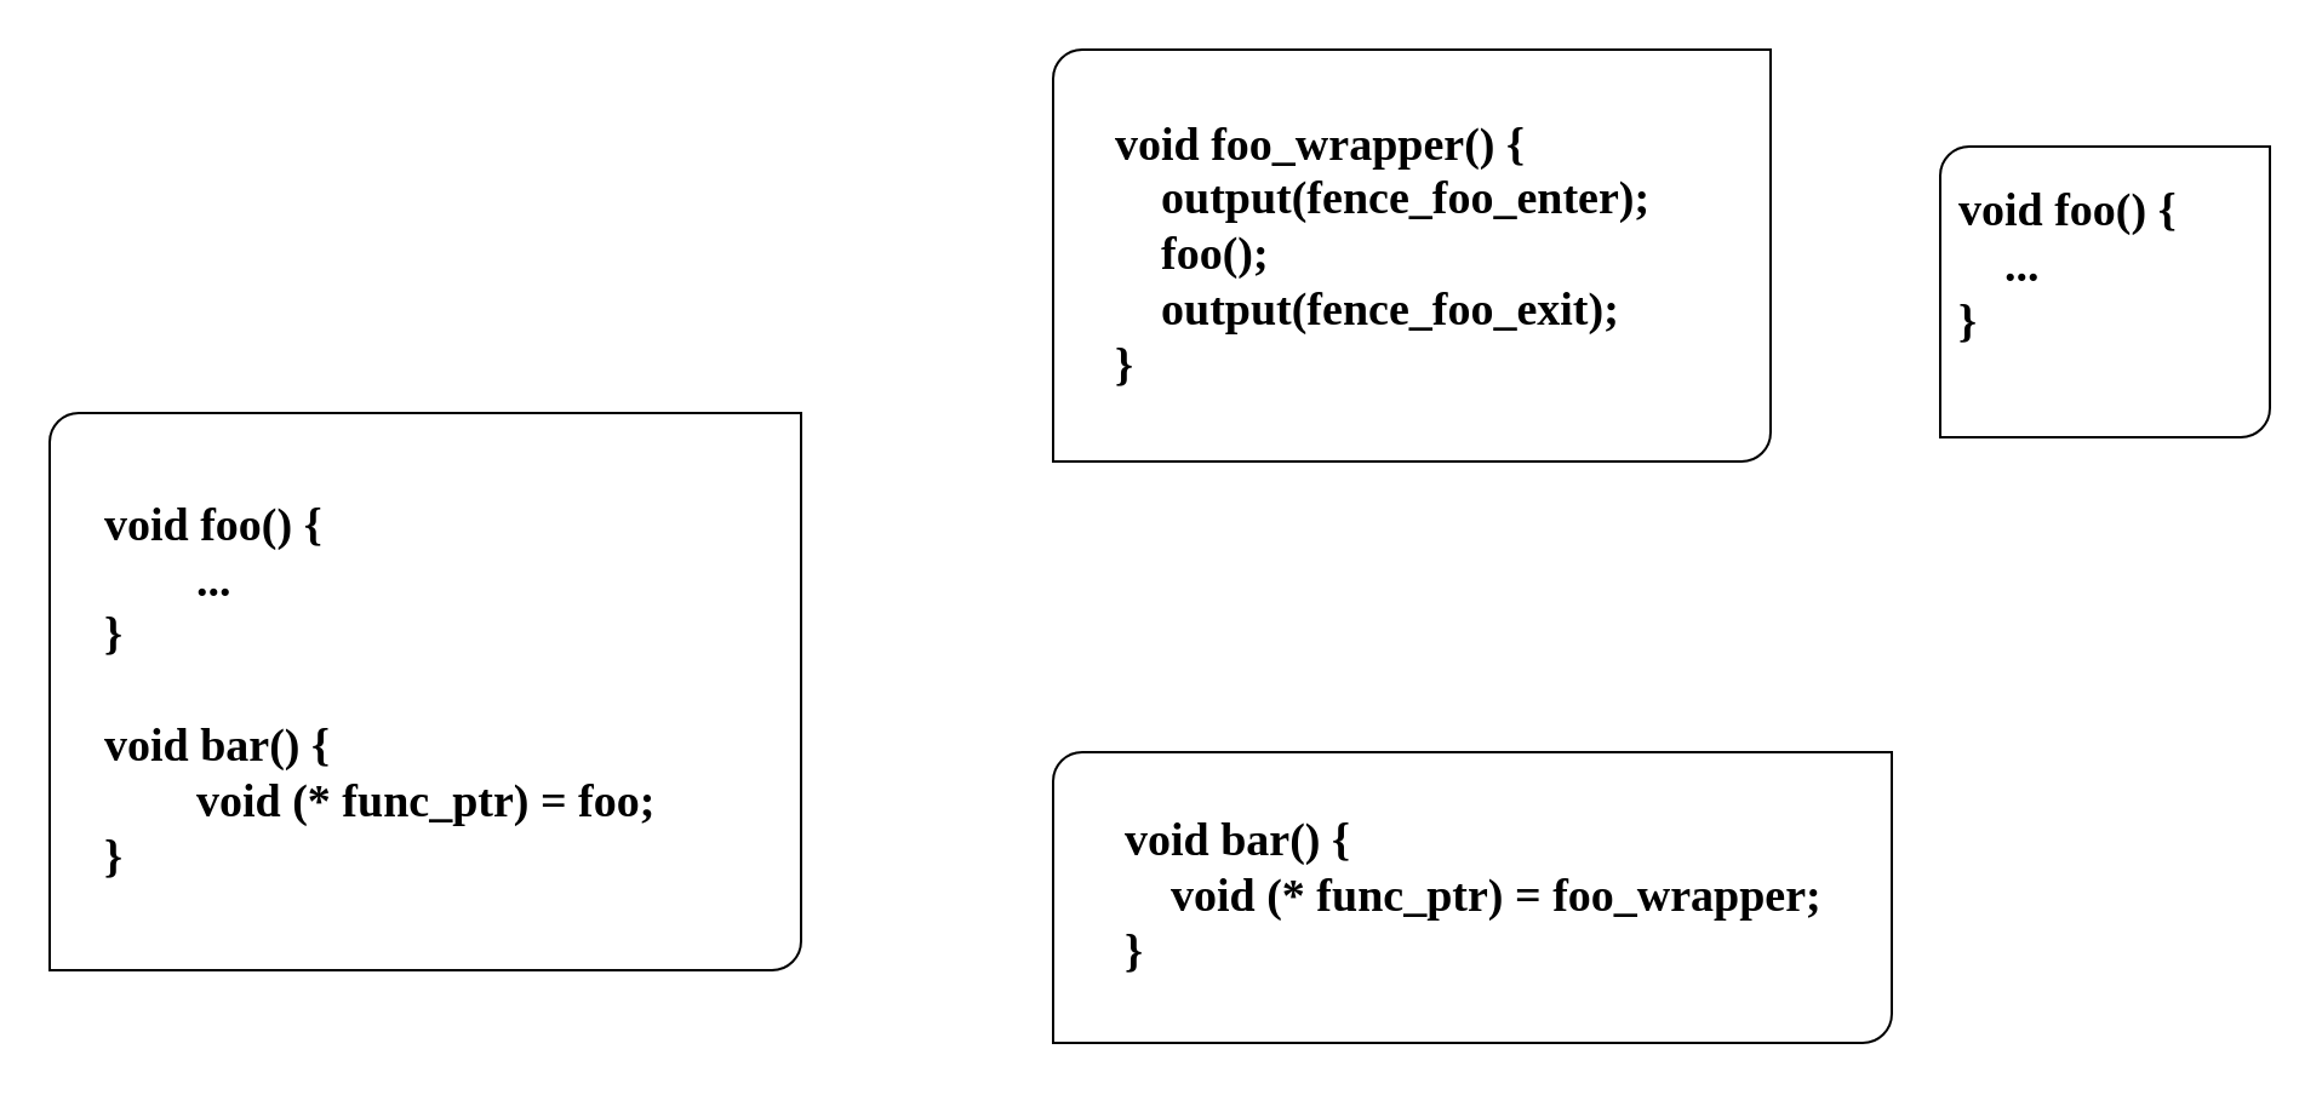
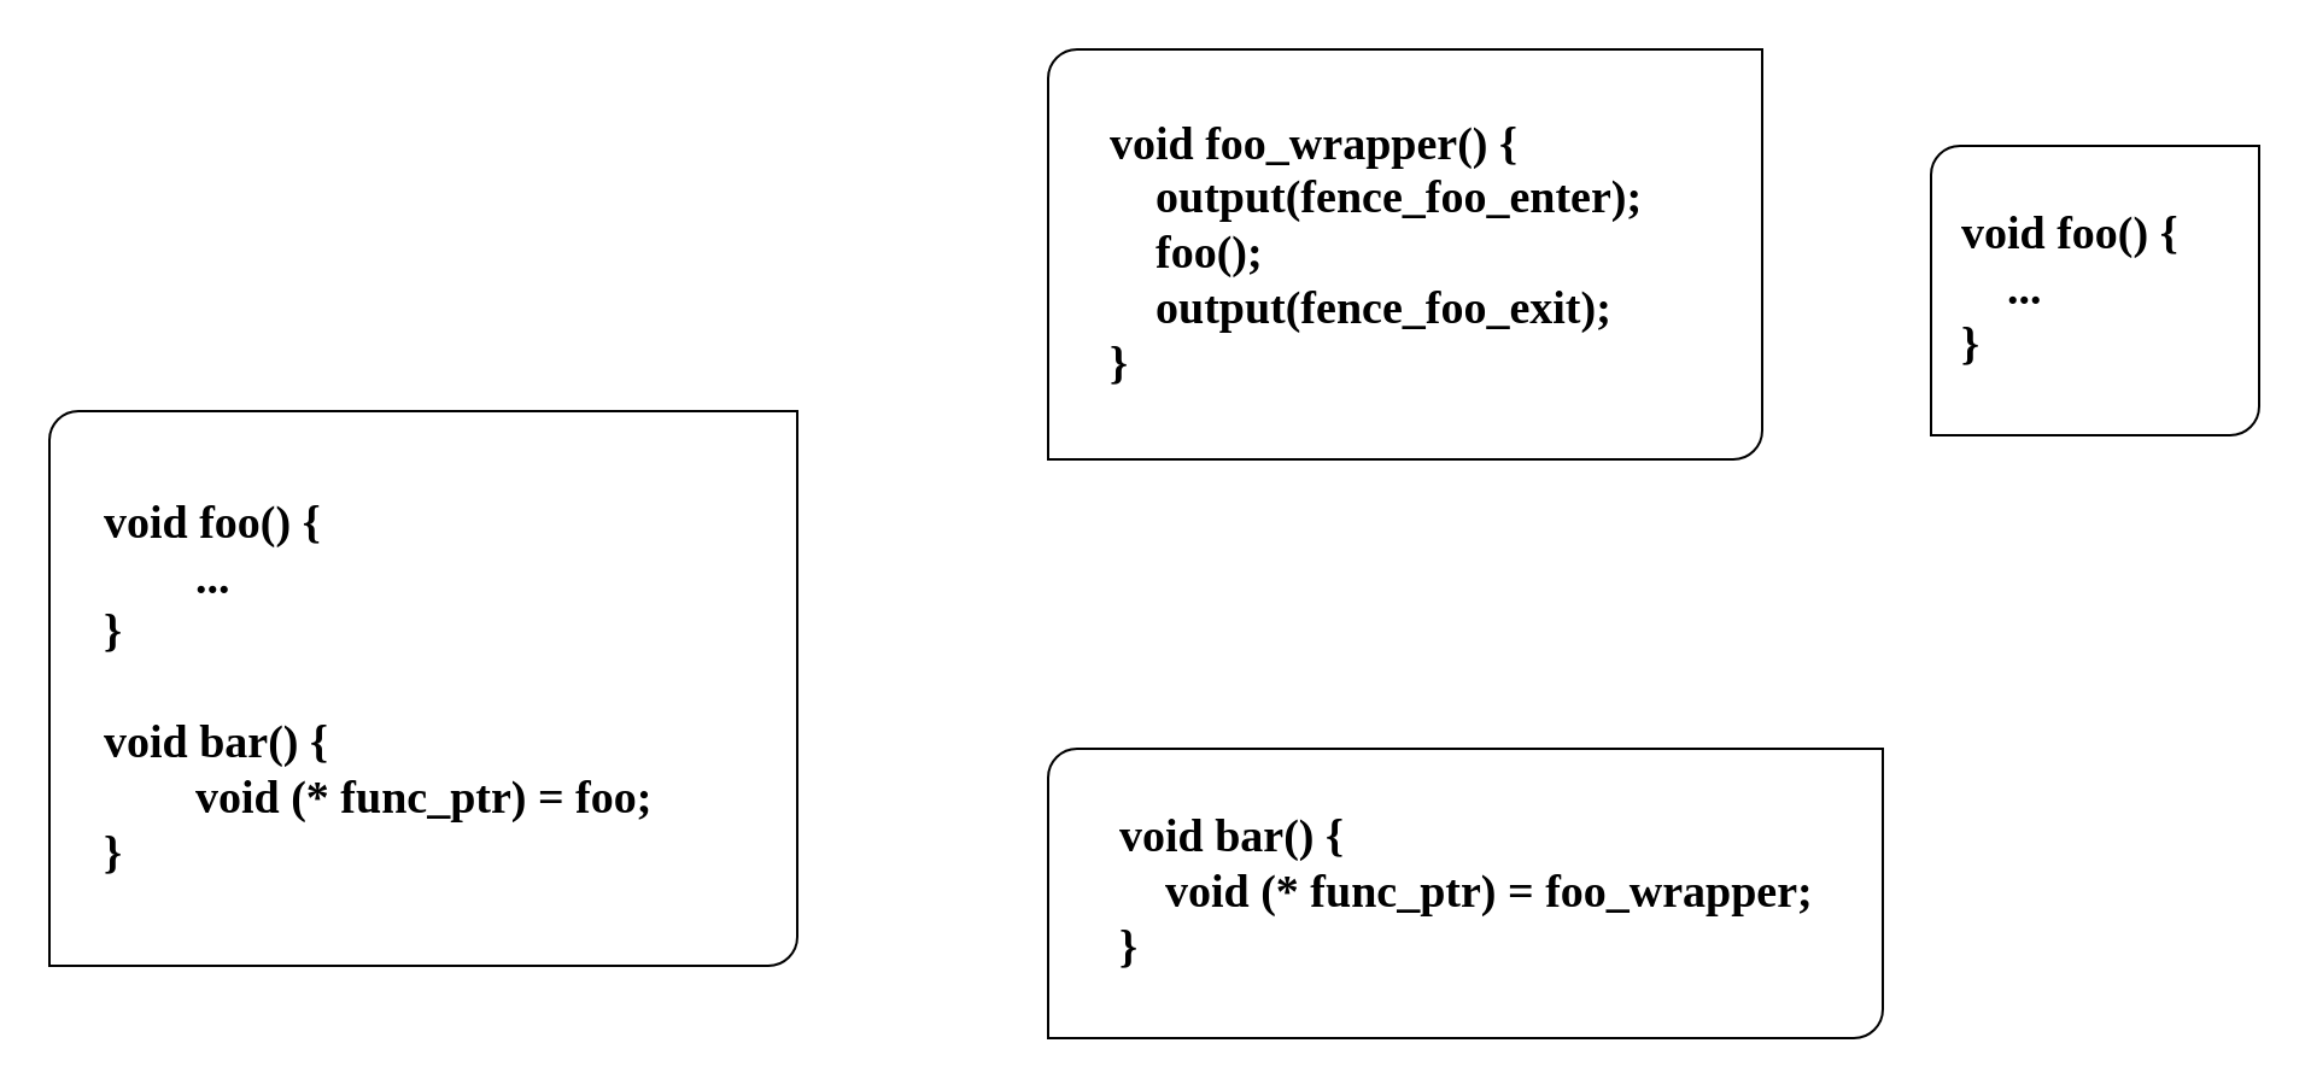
- <mxCell id="14" value="&lt;div style=&quot;font-size: 19px;&quot;&gt;&lt;b&gt;&lt;font face=&quot;Times New Roman&quot;&gt;void foo() {&lt;/font&gt;&lt;/b&gt;&lt;div&gt;&lt;b&gt;&lt;font face=&quot;Times New Roman&quot;&gt;&lt;span style=&quot;white-space: pre;&quot;&gt;&amp;nbsp;&amp;nbsp;&amp;nbsp;&amp;nbsp;&lt;/span&gt;...&lt;/font&gt;&lt;/b&gt;&lt;/div&gt;&lt;div&gt;&lt;b&gt;&lt;font face=&quot;Times New Roman&quot;&gt;}&lt;/font&gt;&lt;/b&gt;&lt;/div&gt;&lt;/div&gt;" style="text;html=1;align=left;verticalAlign=middle;whiteSpace=wrap;rounded=0;" vertex="1" parent="12"><mxGeometry x="5.894" y="3.574" width="114.208" height="92.852" as="geometry" /></mxCell>
+ <mxCell id="14" value="&lt;div style=&quot;font-size: 19px;&quot;&gt;&lt;b&gt;&lt;font face=&quot;Times New Roman&quot;&gt;void foo() {&lt;/font&gt;&lt;/b&gt;&lt;div&gt;&lt;b&gt;&lt;font face=&quot;Times New Roman&quot;&gt;&lt;span style=&quot;white-space: pre;&quot;&gt;&amp;nbsp;&amp;nbsp;&amp;nbsp;&amp;nbsp;&lt;/span&gt;...&lt;/font&gt;&lt;/b&gt;&lt;/div&gt;&lt;div&gt;&lt;b&gt;&lt;font face=&quot;Times New Roman&quot;&gt;}&lt;/font&gt;&lt;/b&gt;&lt;/div&gt;&lt;/div&gt;" style="text;html=1;align=left;verticalAlign=middle;whiteSpace=wrap;rounded=0;" vertex="1" parent="12"><mxGeometry x="10.894" y="13.574" width="114.208" height="92.852" as="geometry" /></mxCell>
